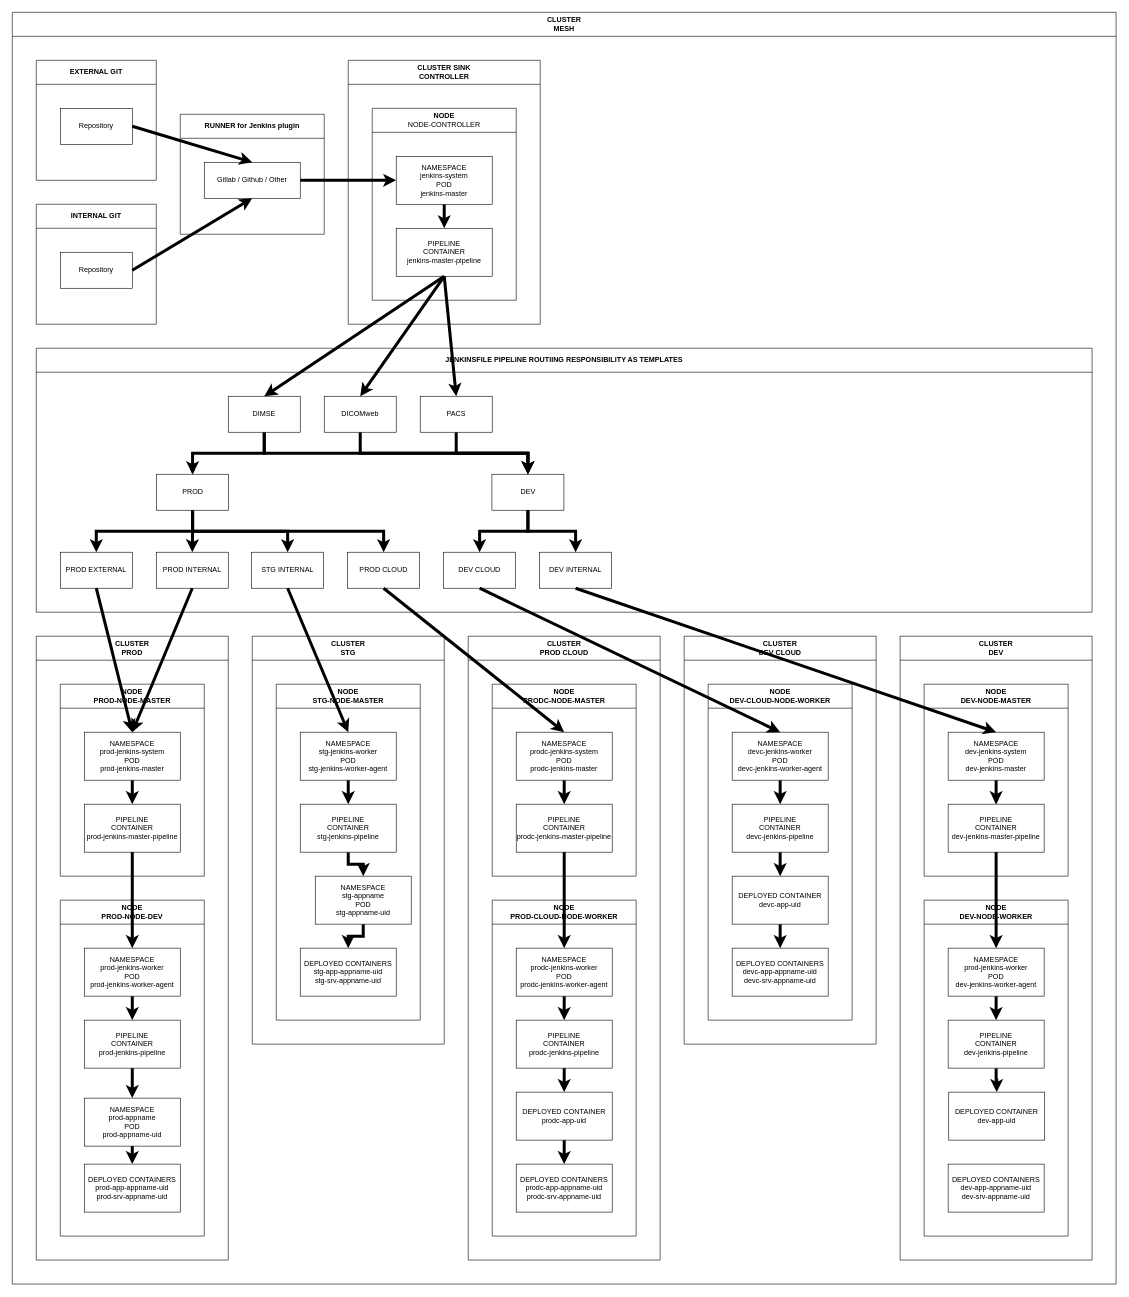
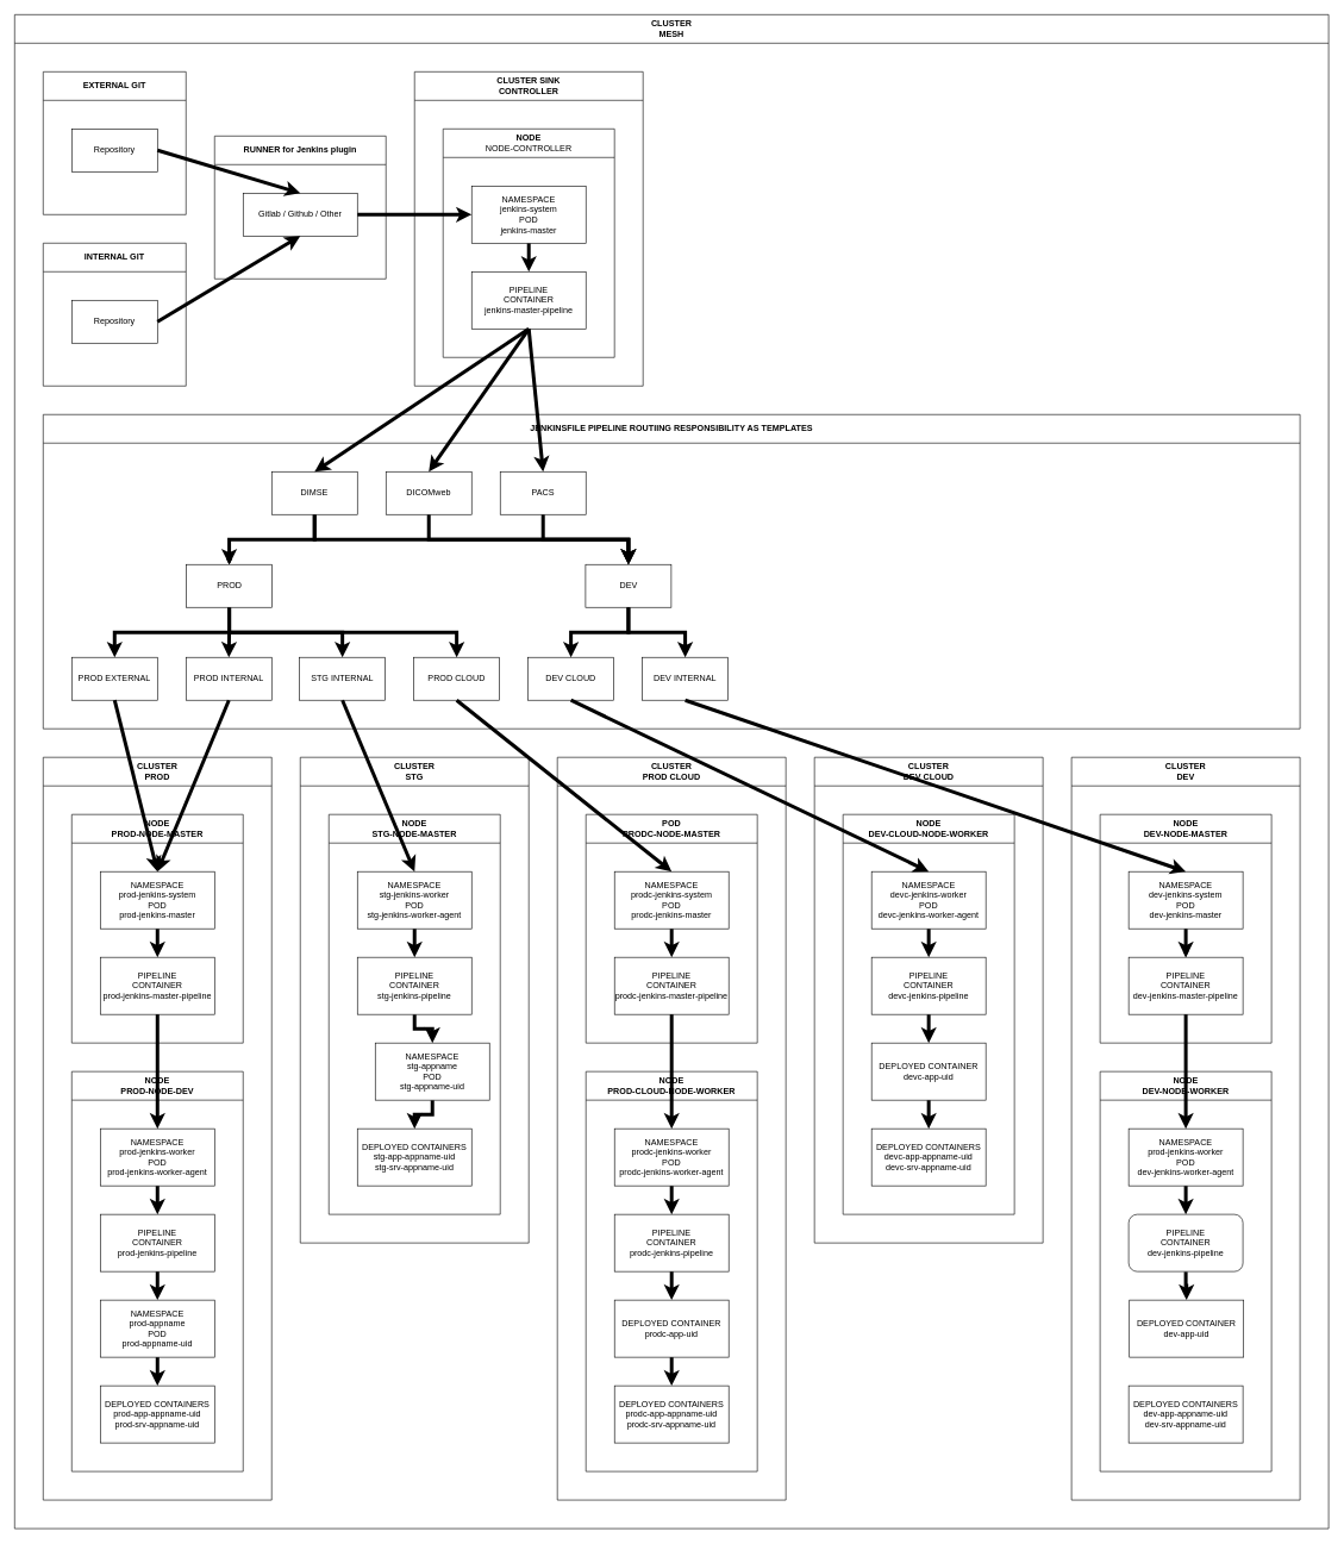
- <mxCell id="29" value="NODE&lt;br&gt;PRODC-NODE-MASTER" style="swimlane;whiteSpace=wrap;html=1;startSize=40;" vertex="1" parent="28"><mxGeometry x="40" y="80" width="240" height="320" as="geometry" /></mxCell>
+ <mxCell id="29" value="POD&lt;br&gt;PRODC-NODE-MASTER" style="swimlane;whiteSpace=wrap;html=1;startSize=40;" vertex="1" parent="28"><mxGeometry x="40" y="80" width="240" height="320" as="geometry" /></mxCell>
- <mxCell id="79" value="PIPELINE&lt;br&gt;CONTAINER&lt;br&gt;dev-jenkins-pipeline" style="rounded=0;whiteSpace=wrap;html=1;" vertex="1" parent="75"><mxGeometry x="40" y="200" width="160" height="80" as="geometry" /></mxCell>
+ <mxCell id="79" value="PIPELINE&lt;br&gt;CONTAINER&lt;br&gt;dev-jenkins-pipeline" style="whiteSpace=wrap;html=1;rounded=1;" vertex="1" parent="75"><mxGeometry x="40" y="200" width="160" height="80" as="geometry" /></mxCell>
- <mxCell id="14" value="NAMESPACE&lt;br&gt;prod-appname&lt;br&gt;POD&lt;br&gt;prod-appname-uid" style="rounded=0;whiteSpace=wrap;html=1;" vertex="1" parent="8"><mxGeometry x="40" y="330" width="160" height="80" as="geometry" /></mxCell>
+ <mxCell id="14" value="NAMESPACE&lt;br&gt;prod-appname&lt;br&gt;POD&lt;br&gt;prod-appname-uid" style="rounded=0;whiteSpace=wrap;html=1;" vertex="1" parent="8"><mxGeometry x="40" y="320" width="160" height="80" as="geometry" /></mxCell>
